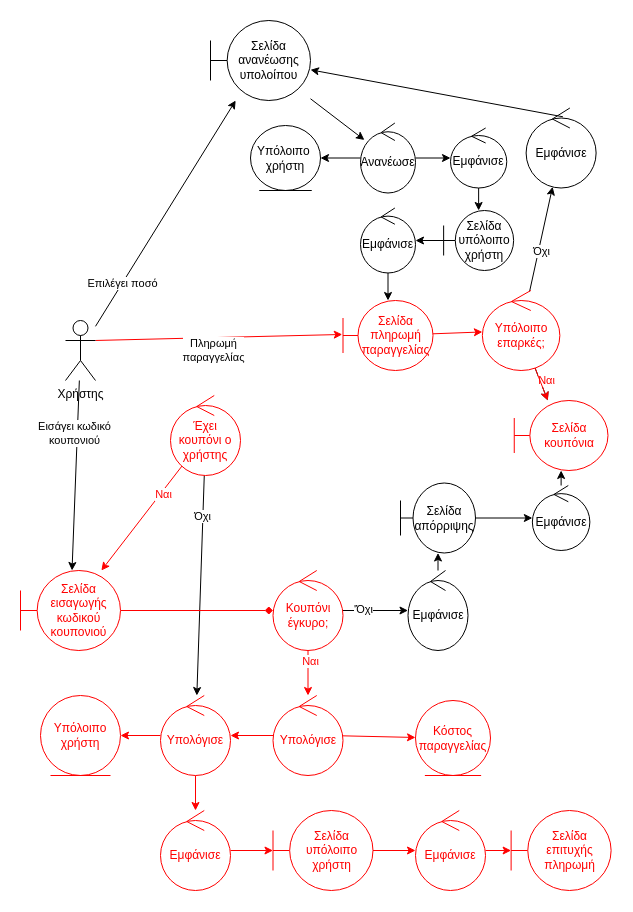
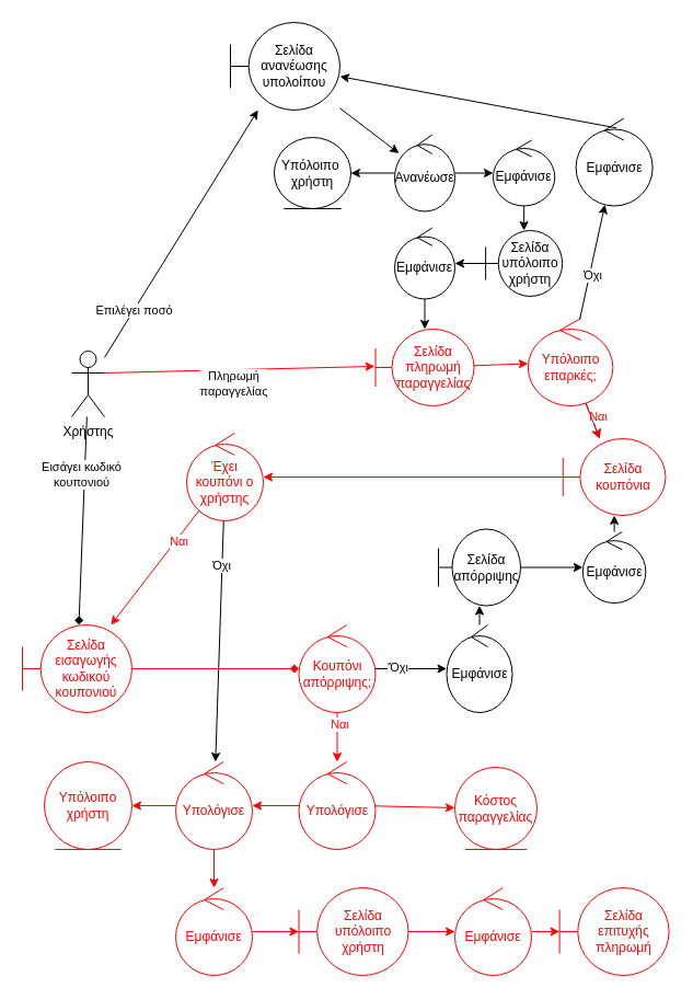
+ <mxCell id="44" value="" style="edgeStyle=none;rounded=0;orthogonalLoop=1;jettySize=auto;html=1;strokeColor=#FF0000;" parent="1" source="45" target="36" edge="1"><mxGeometry relative="1" as="geometry" /></mxCell>
- <mxCell id="6" value="" style="edgeStyle=none;rounded=0;orthogonalLoop=1;jettySize=auto;html=1;" parent="1" source="8" target="38" edge="1"><mxGeometry relative="1" as="geometry" /></mxCell>
+ <mxCell id="6" value="" style="edgeStyle=none;rounded=0;orthogonalLoop=1;jettySize=auto;html=1;endArrow=diamond;" parent="1" source="8" target="38" edge="1"><mxGeometry relative="1" as="geometry" /></mxCell>
- <mxCell id="43" value="&lt;font color=&quot;#ff0000&quot;&gt;Κουπόνι έγκυρο;&lt;/font&gt;" style="ellipse;shape=umlControl;whiteSpace=wrap;html=1;strokeColor=#FF0000;" parent="1" vertex="1"><mxGeometry x="272.5" y="570" width="70" height="80" as="geometry" /></mxCell>
+ <mxCell id="43" value="&lt;font color=&quot;#ff0000&quot;&gt;Κουπόνι απόρριψης;&lt;/font&gt;" style="ellipse;shape=umlControl;whiteSpace=wrap;html=1;strokeColor=#FF0000;" parent="1" vertex="1"><mxGeometry x="272.5" y="570" width="70" height="80" as="geometry" /></mxCell>
